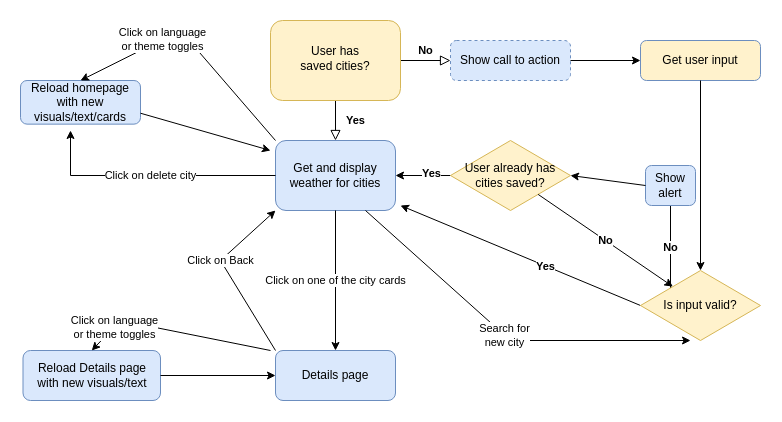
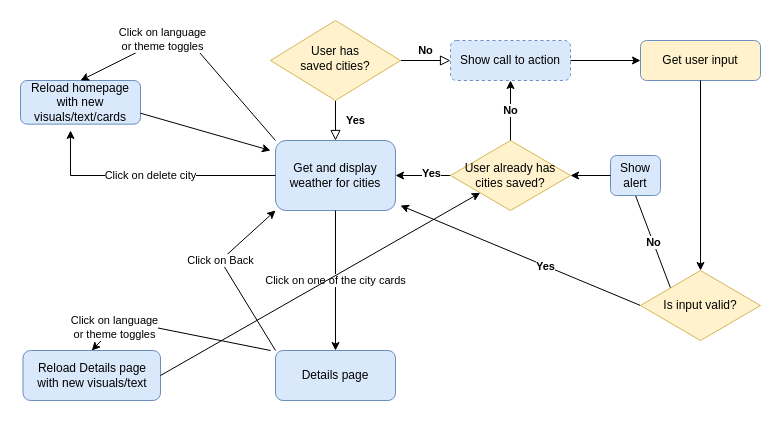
- <mxCell id="4" value="User has &lt;br&gt;saved cities?" style="whiteSpace=wrap;html=1;shadow=0;fontFamily=Helvetica;fontSize=12;align=center;strokeWidth=1;spacing=6;spacingTop=-4;fillColor=#fff2cc;strokeColor=#d6b656;rounded=1;" parent="1" vertex="1"><mxGeometry x="270" y="20" width="130" height="80" as="geometry" /></mxCell>
+ <mxCell id="4" value="User has &lt;br&gt;saved cities?" style="rhombus;whiteSpace=wrap;html=1;shadow=0;fontFamily=Helvetica;fontSize=12;align=center;strokeWidth=1;spacing=6;spacingTop=-4;fillColor=#fff2cc;strokeColor=#d6b656;" parent="1" vertex="1"><mxGeometry x="270" y="20" width="130" height="80" as="geometry" /></mxCell>
- <mxCell id="24" value="Show alert" style="rounded=1;whiteSpace=wrap;html=1;fillColor=#dae8fc;strokeColor=#6c8ebf;" vertex="1" parent="1"><mxGeometry x="645" y="165" width="50" height="40" as="geometry" /></mxCell>
+ <mxCell id="24" value="Show alert" style="rounded=1;whiteSpace=wrap;html=1;fillColor=#dae8fc;strokeColor=#6c8ebf;" vertex="1" parent="1"><mxGeometry x="610" y="155" width="50" height="40" as="geometry" /></mxCell>
- <mxCell id="23" value="&lt;b&gt;No&lt;/b&gt;" style="endArrow=classic;html=1;rounded=0;" edge="1" parent="1" source="22" target="16"><mxGeometry width="50" height="50" relative="1" as="geometry"><mxPoint x="544" y="125" as="sourcePoint" /><mxPoint x="489" y="80" as="targetPoint" /></mxGeometry></mxCell>
+ <mxCell id="23" value="&lt;b&gt;No&lt;/b&gt;" style="endArrow=classic;html=1;rounded=0;entryX=0.5;entryY=1;entryDx=0;entryDy=0;" edge="1" parent="1" source="22" target="5"><mxGeometry width="50" height="50" relative="1" as="geometry"><mxPoint x="544" y="125" as="sourcePoint" /><mxPoint x="489" y="80" as="targetPoint" /></mxGeometry></mxCell>
- <mxCell id="26" value="Search for&lt;br&gt;new city" style="endArrow=classic;html=1;rounded=0;exitX=0.75;exitY=1;exitDx=0;exitDy=0;entryX=0.417;entryY=1;entryDx=0;entryDy=0;entryPerimeter=0;" edge="1" parent="1" source="12" target="16"><mxGeometry x="-0.002" width="50" height="50" relative="1" as="geometry"><mxPoint x="430" y="240" as="sourcePoint" /><mxPoint x="480" y="190" as="targetPoint" /><Array as="points"><mxPoint x="510" y="340" /></Array><mxPoint as="offset" /></mxGeometry></mxCell>
- <mxCell id="29" value="" style="endArrow=classic;html=1;rounded=0;exitX=1;exitY=0.5;exitDx=0;exitDy=0;entryX=0;entryY=0.5;entryDx=0;entryDy=0;" edge="1" parent="1" source="27" target="13"><mxGeometry width="50" height="50" relative="1" as="geometry"><mxPoint x="515" y="420" as="sourcePoint" /><mxPoint x="265" y="380" as="targetPoint" /></mxGeometry></mxCell>
+ <mxCell id="29" value="" style="endArrow=classic;html=1;rounded=0;exitX=1;exitY=0.5;exitDx=0;exitDy=0;" edge="1" parent="1" source="27" target="22"><mxGeometry width="50" height="50" relative="1" as="geometry"><mxPoint x="515" y="420" as="sourcePoint" /><mxPoint x="265" y="380" as="targetPoint" /></mxGeometry></mxCell>
